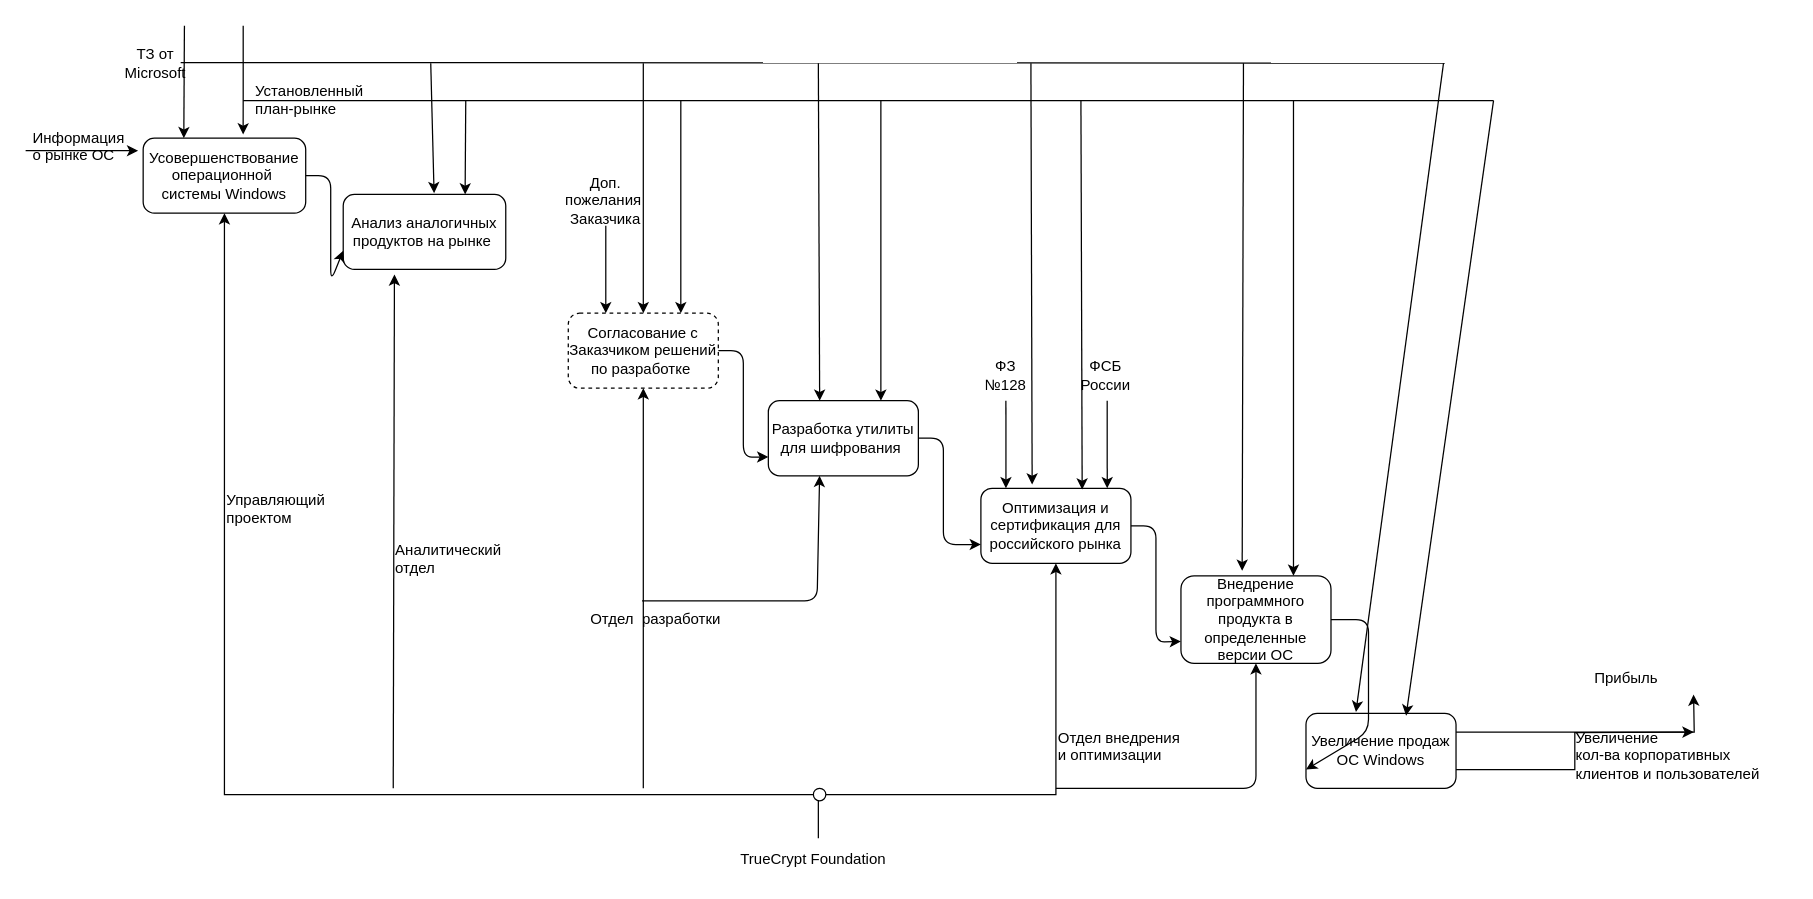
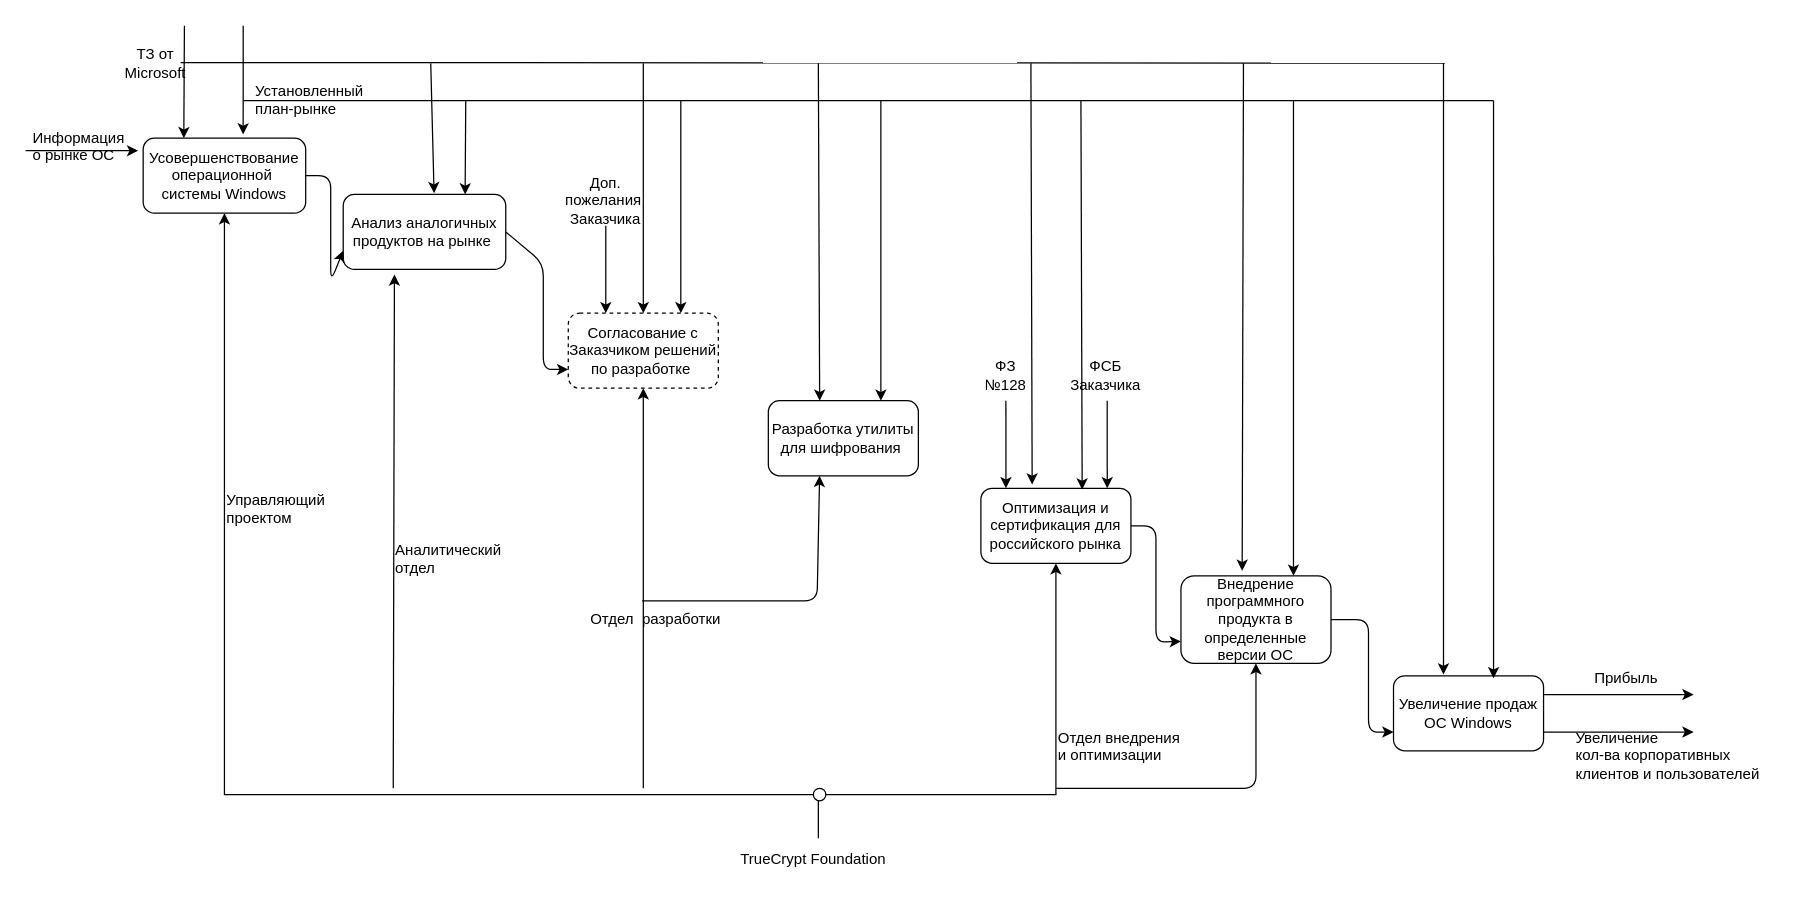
+ <mxCell id="40" value="" style="endArrow=classic;html=1;exitX=1;exitY=0.5;exitDx=0;exitDy=0;entryX=0;entryY=0.75;entryDx=0;entryDy=0;" parent="1" source="3" target="4" edge="1"><mxGeometry width="50" height="50" relative="1" as="geometry"><mxPoint x="414" y="250" as="sourcePoint" /><mxPoint x="464" y="200" as="targetPoint" /><Array as="points"><mxPoint x="434" y="210" /><mxPoint x="434" y="295" /></Array></mxGeometry></mxCell>
- <mxCell id="28" value="ФСБ&lt;br&gt;России" style="text;html=1;strokeColor=none;fillColor=none;align=center;verticalAlign=middle;whiteSpace=wrap;rounded=0;direction=south;" parent="1" vertex="1"><mxGeometry x="874" y="280" width="20" height="40" as="geometry" /></mxCell>
+ <mxCell id="28" value="ФСБ&lt;br&gt;Заказчика" style="text;html=1;strokeColor=none;fillColor=none;align=center;verticalAlign=middle;whiteSpace=wrap;rounded=0;direction=south;" parent="1" vertex="1"><mxGeometry x="874" y="280" width="20" height="40" as="geometry" /></mxCell>
- <mxCell id="41" value="" style="endArrow=classic;html=1;exitX=1;exitY=0.5;exitDx=0;exitDy=0;entryX=0;entryY=0.75;entryDx=0;entryDy=0;" parent="1" source="4" target="5" edge="1"><mxGeometry width="50" height="50" relative="1" as="geometry"><mxPoint x="574" y="310" as="sourcePoint" /><mxPoint x="624" y="260" as="targetPoint" /><Array as="points"><mxPoint x="594" y="280" /><mxPoint x="594" y="365" /></Array></mxGeometry></mxCell>
- <mxCell id="42" value="" style="endArrow=classic;html=1;exitX=1;exitY=0.5;exitDx=0;exitDy=0;entryX=0;entryY=0.75;entryDx=0;entryDy=0;" parent="1" source="5" target="6" edge="1"><mxGeometry width="50" height="50" relative="1" as="geometry"><mxPoint x="734" y="410" as="sourcePoint" /><mxPoint x="784" y="360" as="targetPoint" /><Array as="points"><mxPoint x="754" y="350" /><mxPoint x="754" y="435" /></Array></mxGeometry></mxCell>
- <mxCell id="10" value="Увеличение продаж ОС Windows" style="rounded=1;whiteSpace=wrap;html=1;" parent="1" vertex="1"><mxGeometry x="1044" y="570" width="120" height="60" as="geometry" /></mxCell>
+ <mxCell id="10" value="Увеличение продаж ОС Windows" style="rounded=1;whiteSpace=wrap;html=1;" parent="1" vertex="1"><mxGeometry x="1114" y="540" width="120" height="60" as="geometry" /></mxCell>
